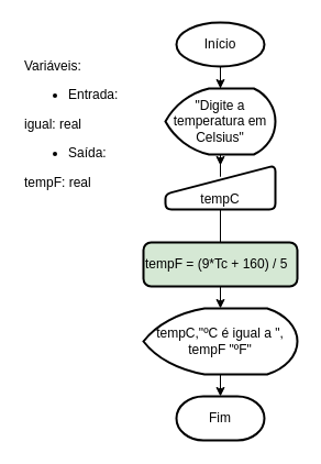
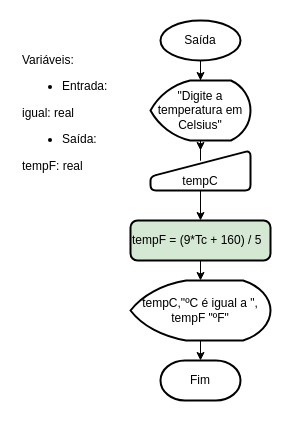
- <mxCell id="3" value="Início" style="strokeWidth=2;html=1;shape=mxgraph.flowchart.start_1;whiteSpace=wrap;" parent="1" vertex="1"><mxGeometry x="160" y="20" width="80" height="40" as="geometry" /></mxCell>
+ <mxCell id="3" value="Saída" style="strokeWidth=2;html=1;shape=mxgraph.flowchart.start_1;whiteSpace=wrap;" parent="1" vertex="1"><mxGeometry x="160" y="20" width="80" height="40" as="geometry" /></mxCell>
- <mxCell id="4" value="" style="edgeStyle=orthogonalEdgeStyle;rounded=0;orthogonalLoop=1;jettySize=auto;html=1;endArrow=none;" edge="1" parent="1" source="5" target="11"><mxGeometry relative="1" as="geometry" /></mxCell>
+ <mxCell id="4" value="" style="edgeStyle=orthogonalEdgeStyle;rounded=0;orthogonalLoop=1;jettySize=auto;html=1;" edge="1" parent="1" source="5" target="11"><mxGeometry relative="1" as="geometry" /></mxCell>
